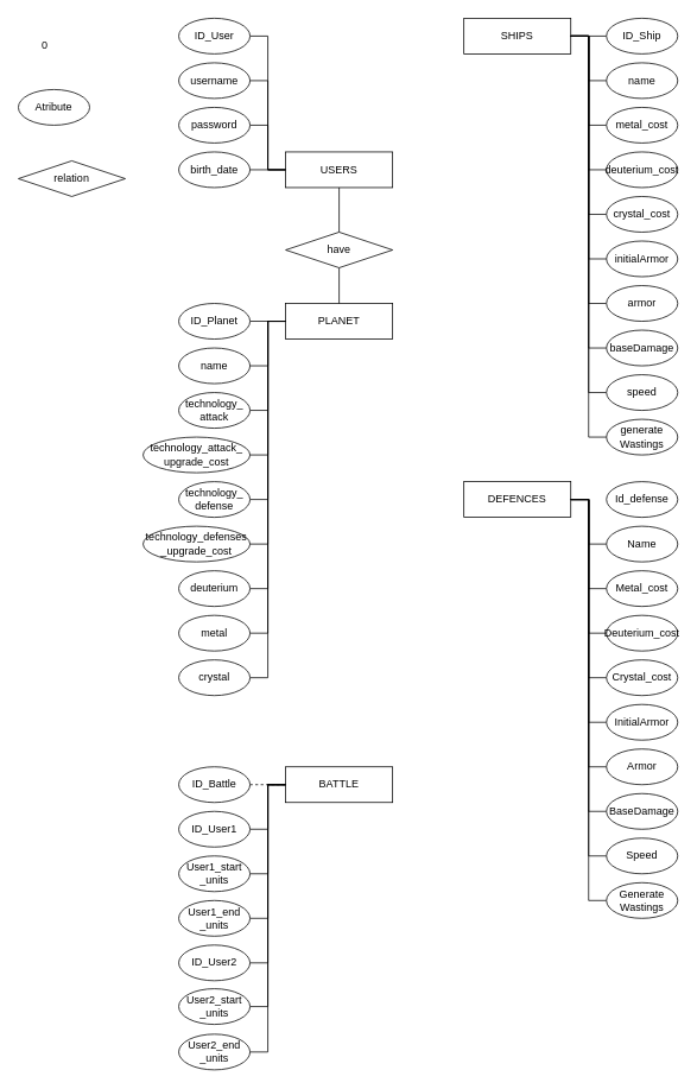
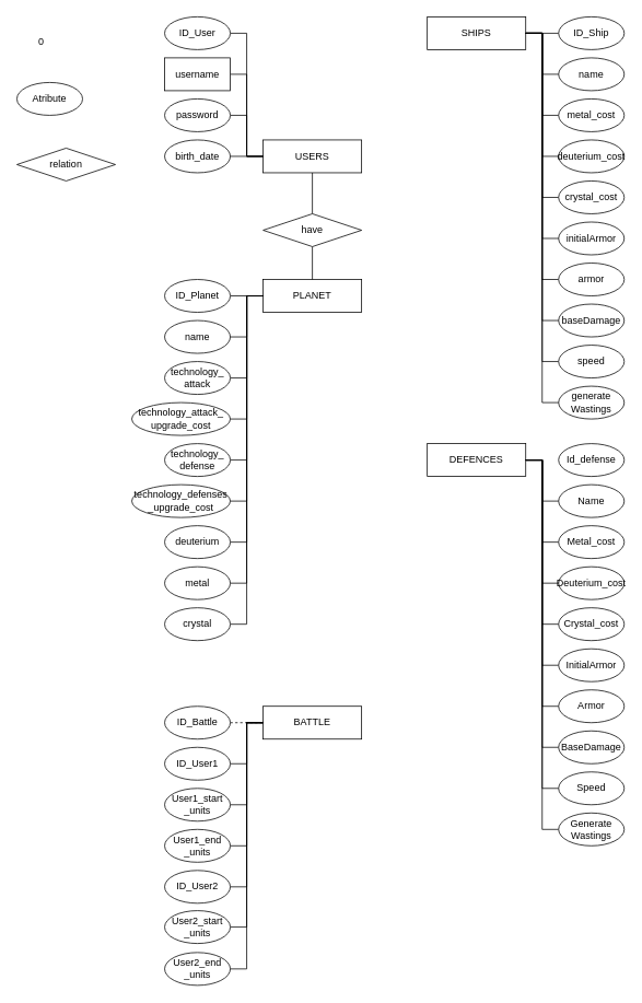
- <mxCell id="14" value="username" style="ellipse;whiteSpace=wrap;html=1;" vertex="1" parent="1"><mxGeometry x="200" y="70" width="80" height="40" as="geometry" /></mxCell>
+ <mxCell id="14" value="username" style="whiteSpace=wrap;html=1;rounded=0;" vertex="1" parent="1"><mxGeometry x="200" y="70" width="80" height="40" as="geometry" /></mxCell>
